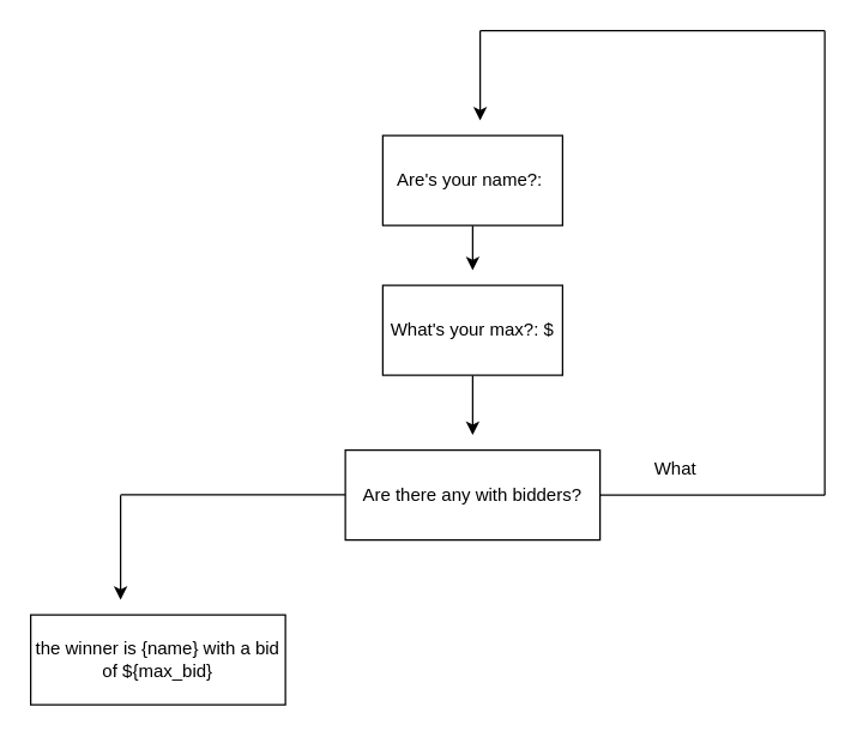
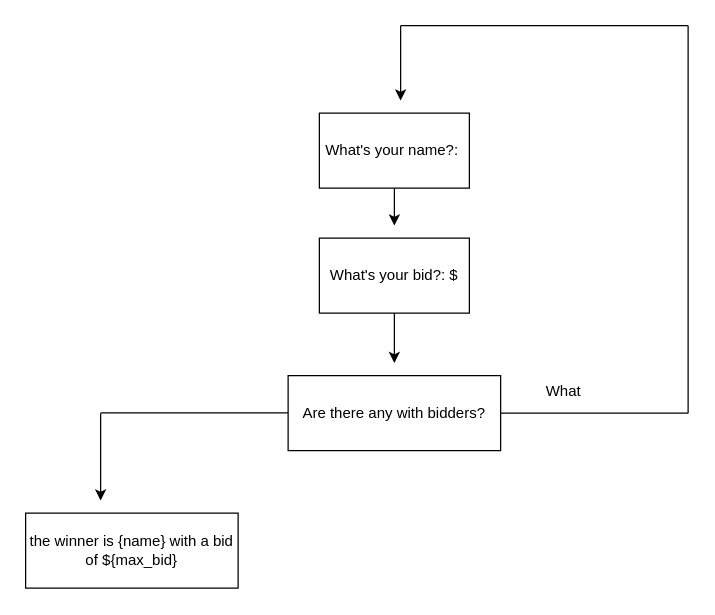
- <mxCell id="8" value="Are's your name?:&amp;nbsp;" style="rounded=0;whiteSpace=wrap;html=1;" vertex="1" parent="1"><mxGeometry x="255" y="90" width="120" height="60" as="geometry" /></mxCell>
+ <mxCell id="8" value="What's your name?:&amp;nbsp;" style="rounded=0;whiteSpace=wrap;html=1;" vertex="1" parent="1"><mxGeometry x="255" y="90" width="120" height="60" as="geometry" /></mxCell>
- <mxCell id="10" value="What's your max?: $" style="rounded=0;whiteSpace=wrap;html=1;" vertex="1" parent="1"><mxGeometry x="255" y="190" width="120" height="60" as="geometry" /></mxCell>
+ <mxCell id="10" value="What's your bid?: $" style="rounded=0;whiteSpace=wrap;html=1;" vertex="1" parent="1"><mxGeometry x="255" y="190" width="120" height="60" as="geometry" /></mxCell>
